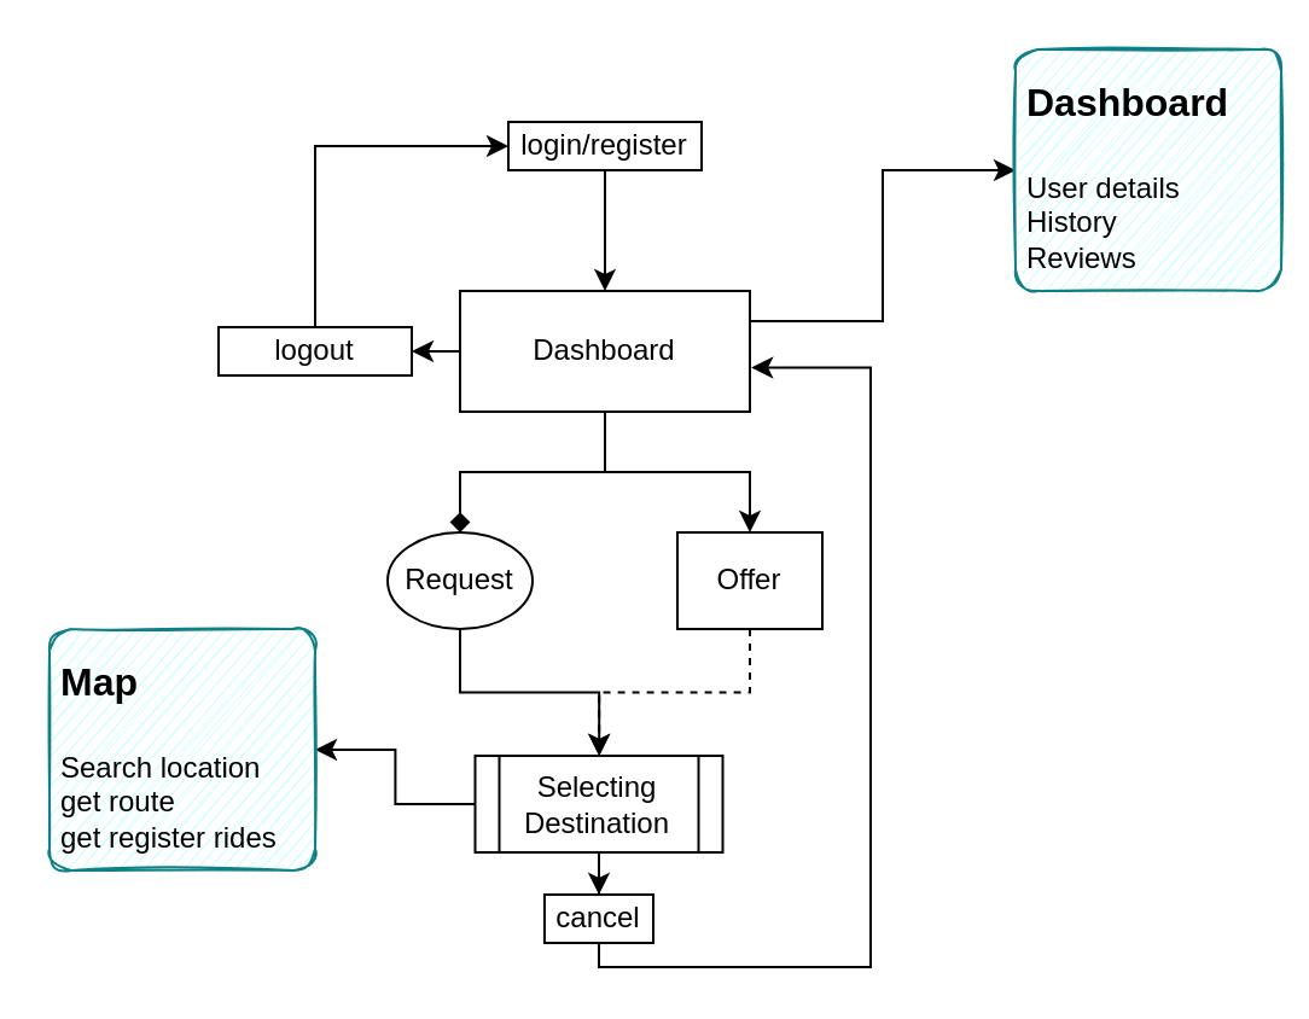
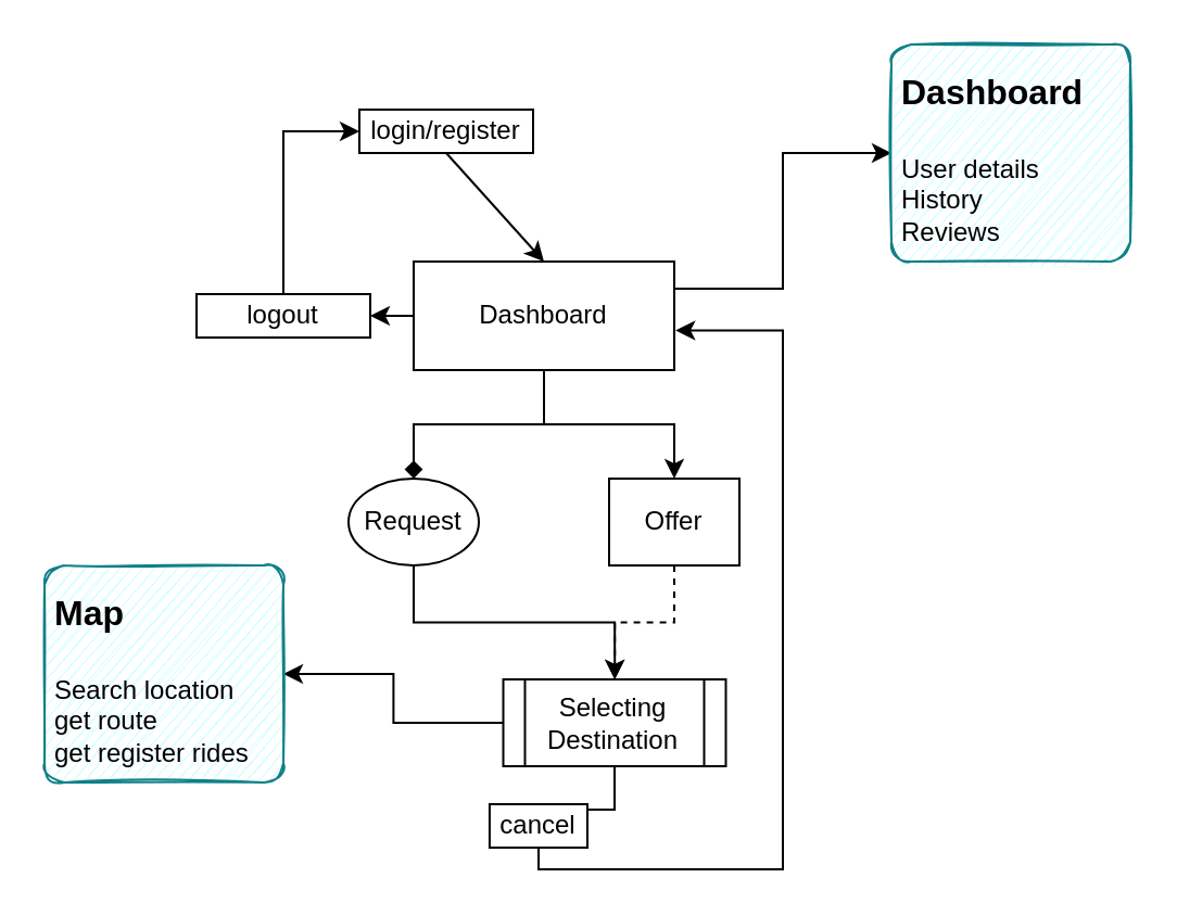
- <mxCell id="2" value="login/register" style="rounded=0;whiteSpace=wrap;html=1;" vertex="1" parent="1"><mxGeometry x="210" y="50" width="80" height="20" as="geometry" /></mxCell>
+ <mxCell id="2" value="login/register" style="rounded=0;whiteSpace=wrap;html=1;" vertex="1" parent="1"><mxGeometry x="165" y="50" width="80" height="20" as="geometry" /></mxCell>
- <mxCell id="13" value="&lt;p style=&quot;line-height: 100%&quot;&gt;&lt;/p&gt;&lt;h1&gt;&lt;font style=&quot;font-size: 16px&quot;&gt;Dashboard&lt;/font&gt;&lt;/h1&gt;&lt;p&gt;&lt;/p&gt;&lt;blockquote style=&quot;margin: 0 0 0 40px ; border: none ; padding: 0px&quot;&gt;&lt;/blockquote&gt;&lt;span&gt;User details&lt;/span&gt;&lt;br&gt;&lt;span&gt;History&lt;br&gt;&lt;/span&gt;&lt;span&gt;Reviews&lt;/span&gt;&lt;br&gt;&lt;p&gt;&lt;/p&gt;&lt;p&gt;&lt;br&gt;&lt;/p&gt;&lt;p&gt;&lt;/p&gt;" style="text;html=1;spacing=5;spacingTop=-20;whiteSpace=wrap;overflow=hidden;rounded=1;glass=0;shadow=0;strokeColor=#0e8088;fillColor=#CCFFFF;sketch=1;arcSize=9;" vertex="1" parent="1"><mxGeometry x="420" y="20" width="110" height="100" as="geometry" /></mxCell>
+ <mxCell id="13" value="&lt;p style=&quot;line-height: 100%&quot;&gt;&lt;/p&gt;&lt;h1&gt;&lt;font style=&quot;font-size: 16px&quot;&gt;Dashboard&lt;/font&gt;&lt;/h1&gt;&lt;p&gt;&lt;/p&gt;&lt;blockquote style=&quot;margin: 0 0 0 40px ; border: none ; padding: 0px&quot;&gt;&lt;/blockquote&gt;&lt;span&gt;User details&lt;/span&gt;&lt;br&gt;&lt;span&gt;History&lt;br&gt;&lt;/span&gt;&lt;span&gt;Reviews&lt;/span&gt;&lt;br&gt;&lt;p&gt;&lt;/p&gt;&lt;p&gt;&lt;br&gt;&lt;/p&gt;&lt;p&gt;&lt;/p&gt;" style="text;html=1;spacing=5;spacingTop=-20;whiteSpace=wrap;overflow=hidden;rounded=1;glass=0;shadow=0;strokeColor=#0e8088;fillColor=#CCFFFF;sketch=1;arcSize=9;" vertex="1" parent="1"><mxGeometry x="410" y="20" width="110" height="100" as="geometry" /></mxCell>
- <mxCell id="16" value="Selecting Destination" style="shape=process;whiteSpace=wrap;html=1;backgroundOutline=1;rounded=0;" vertex="1" parent="1"><mxGeometry x="196.25" y="312.5" width="102.5" height="40" as="geometry" /></mxCell>
+ <mxCell id="16" value="Selecting Destination" style="shape=process;whiteSpace=wrap;html=1;backgroundOutline=1;rounded=0;" vertex="1" parent="1"><mxGeometry x="231.25" y="312.5" width="102.5" height="40" as="geometry" /></mxCell>
